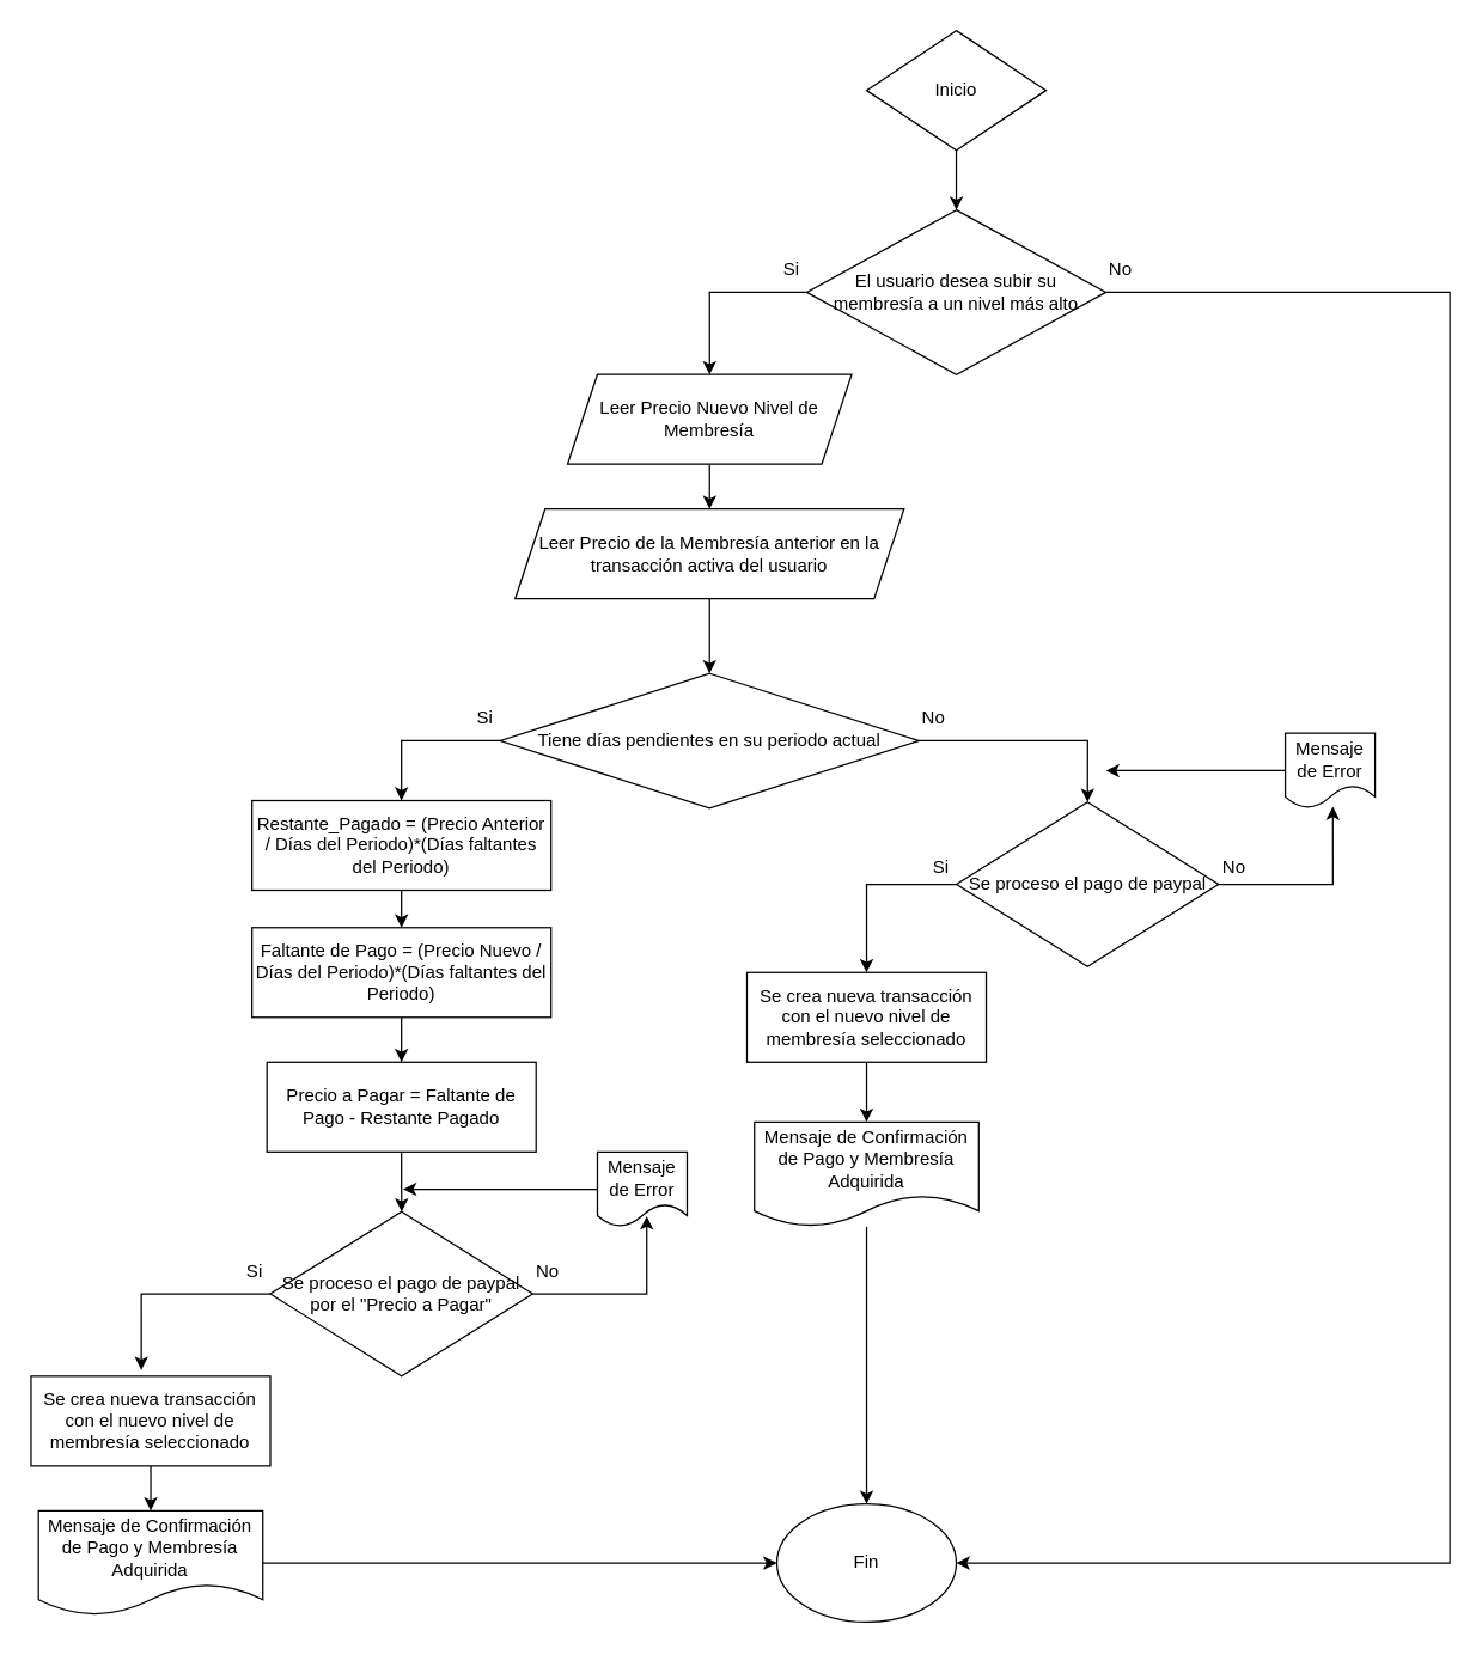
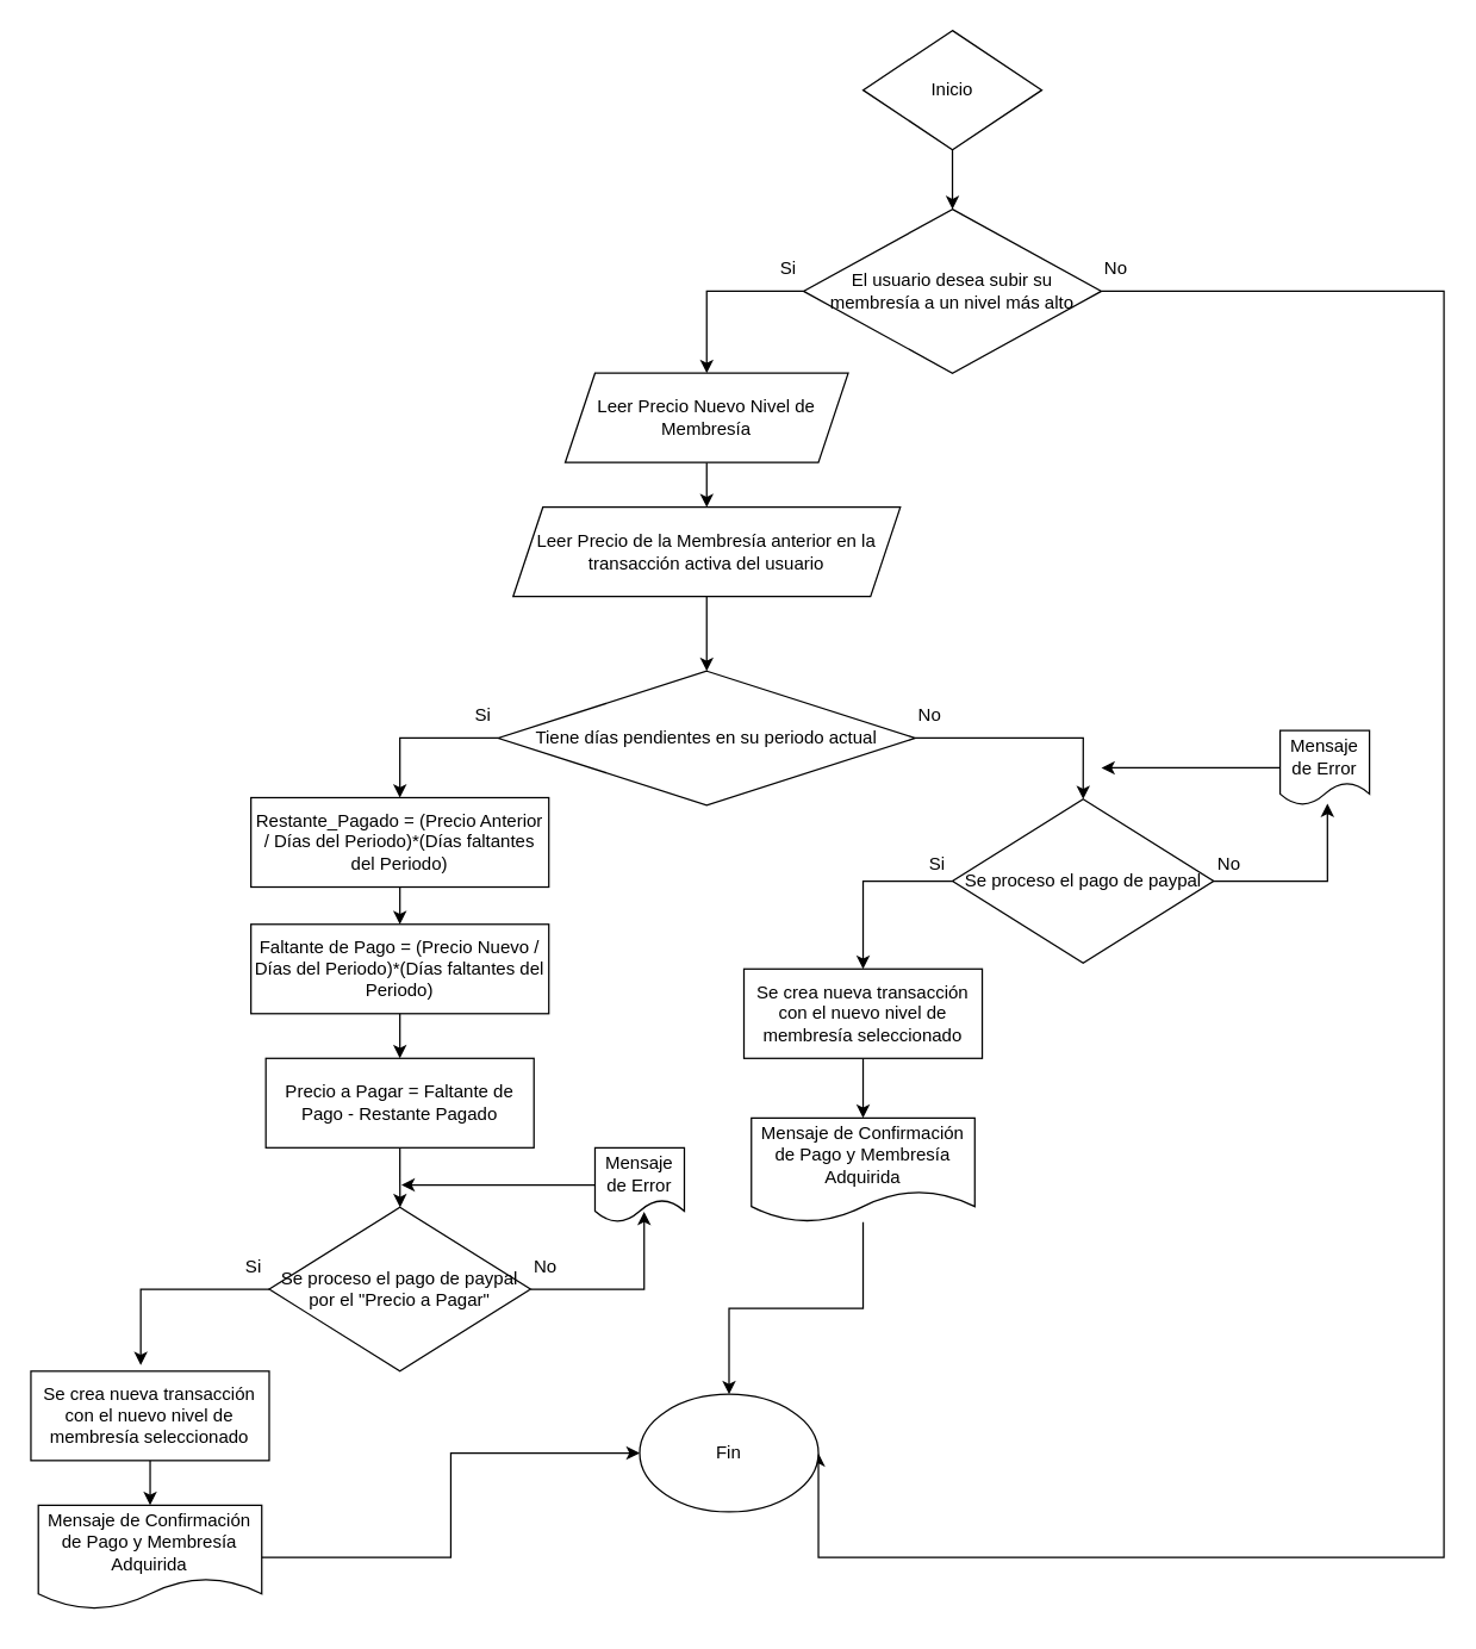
- <mxCell id="29" value="Fin" style="ellipse;whiteSpace=wrap;html=1;" vertex="1" parent="1"><mxGeometry x="519" y="1005.5" width="120" height="79" as="geometry" /></mxCell>
+ <mxCell id="29" value="Fin" style="ellipse;whiteSpace=wrap;html=1;" vertex="1" parent="1"><mxGeometry x="429" y="935.5" width="120" height="79" as="geometry" /></mxCell>
